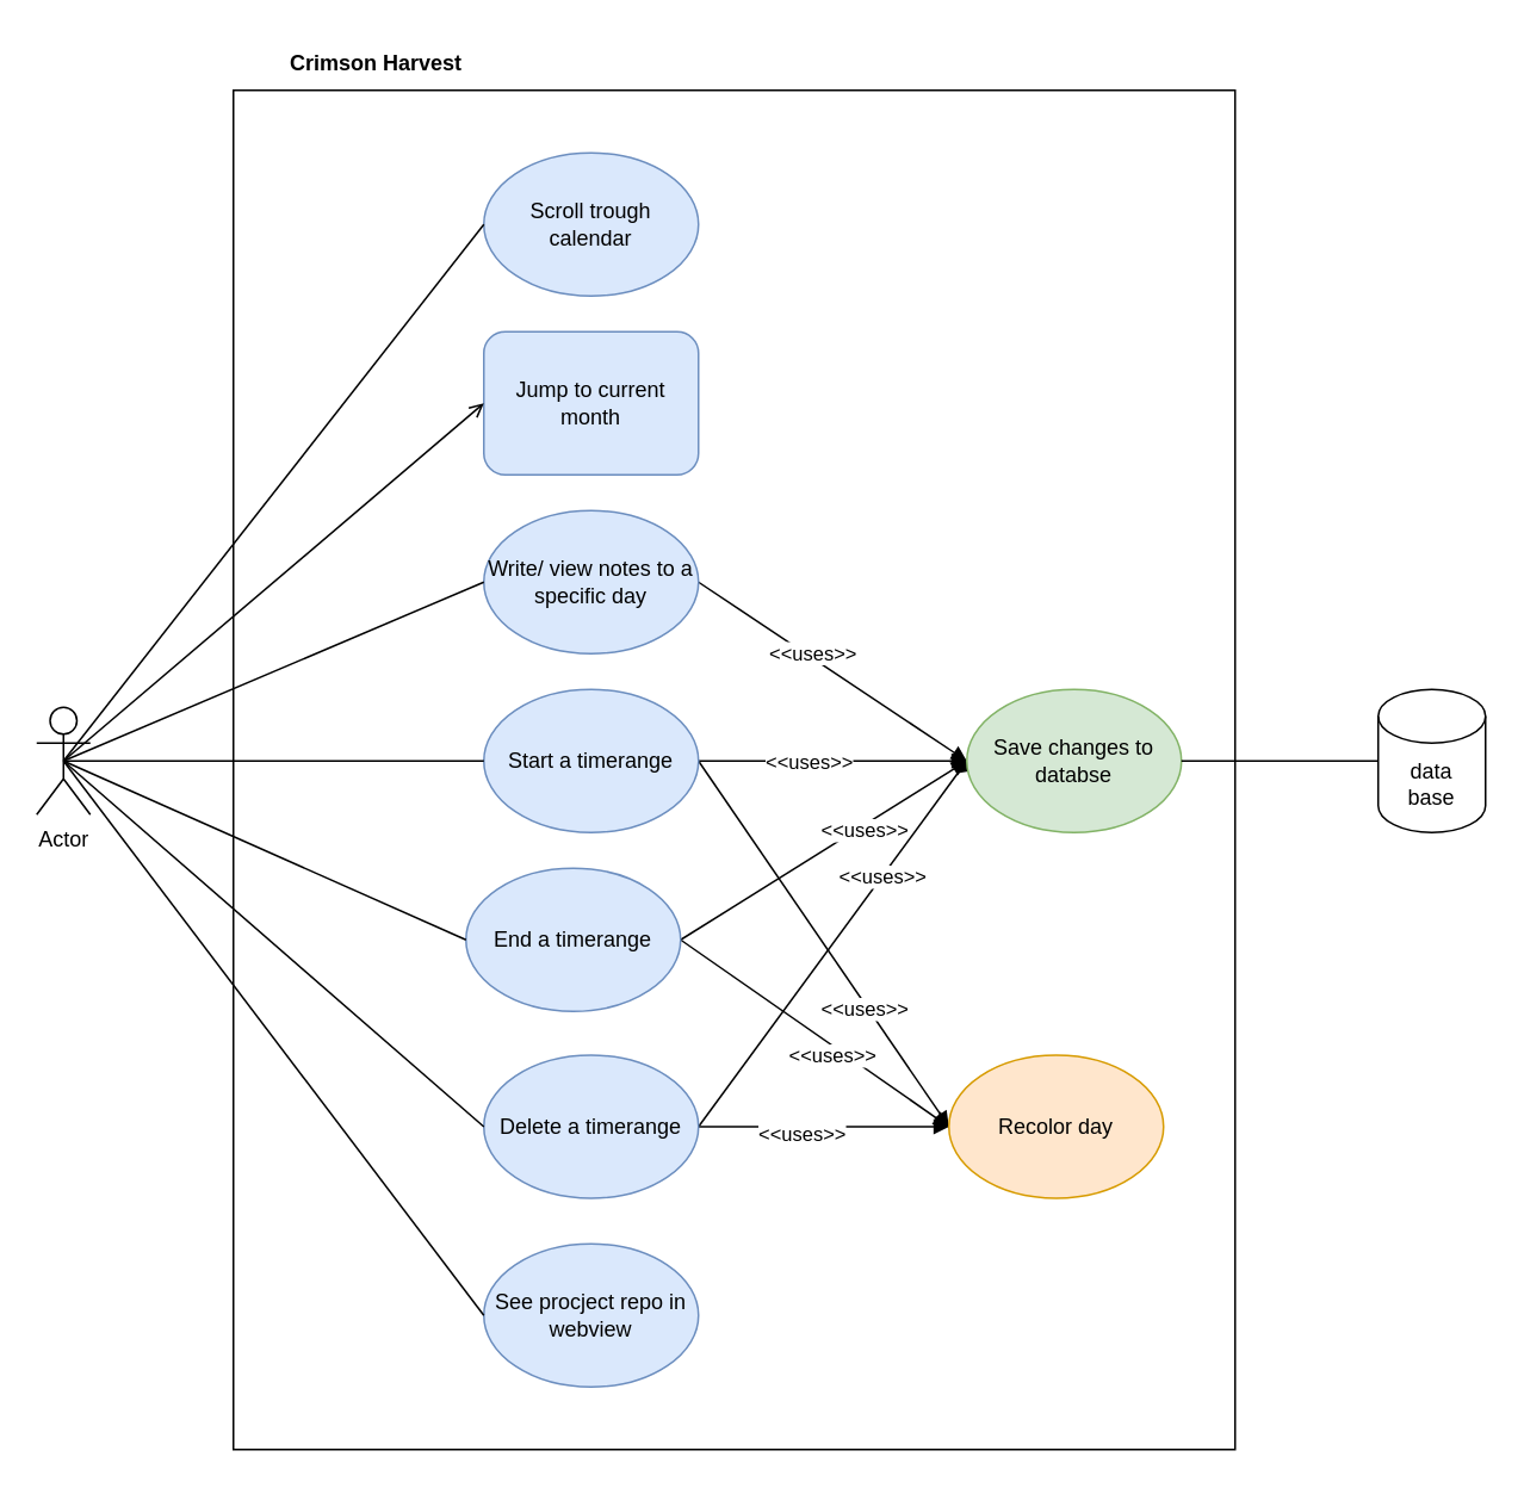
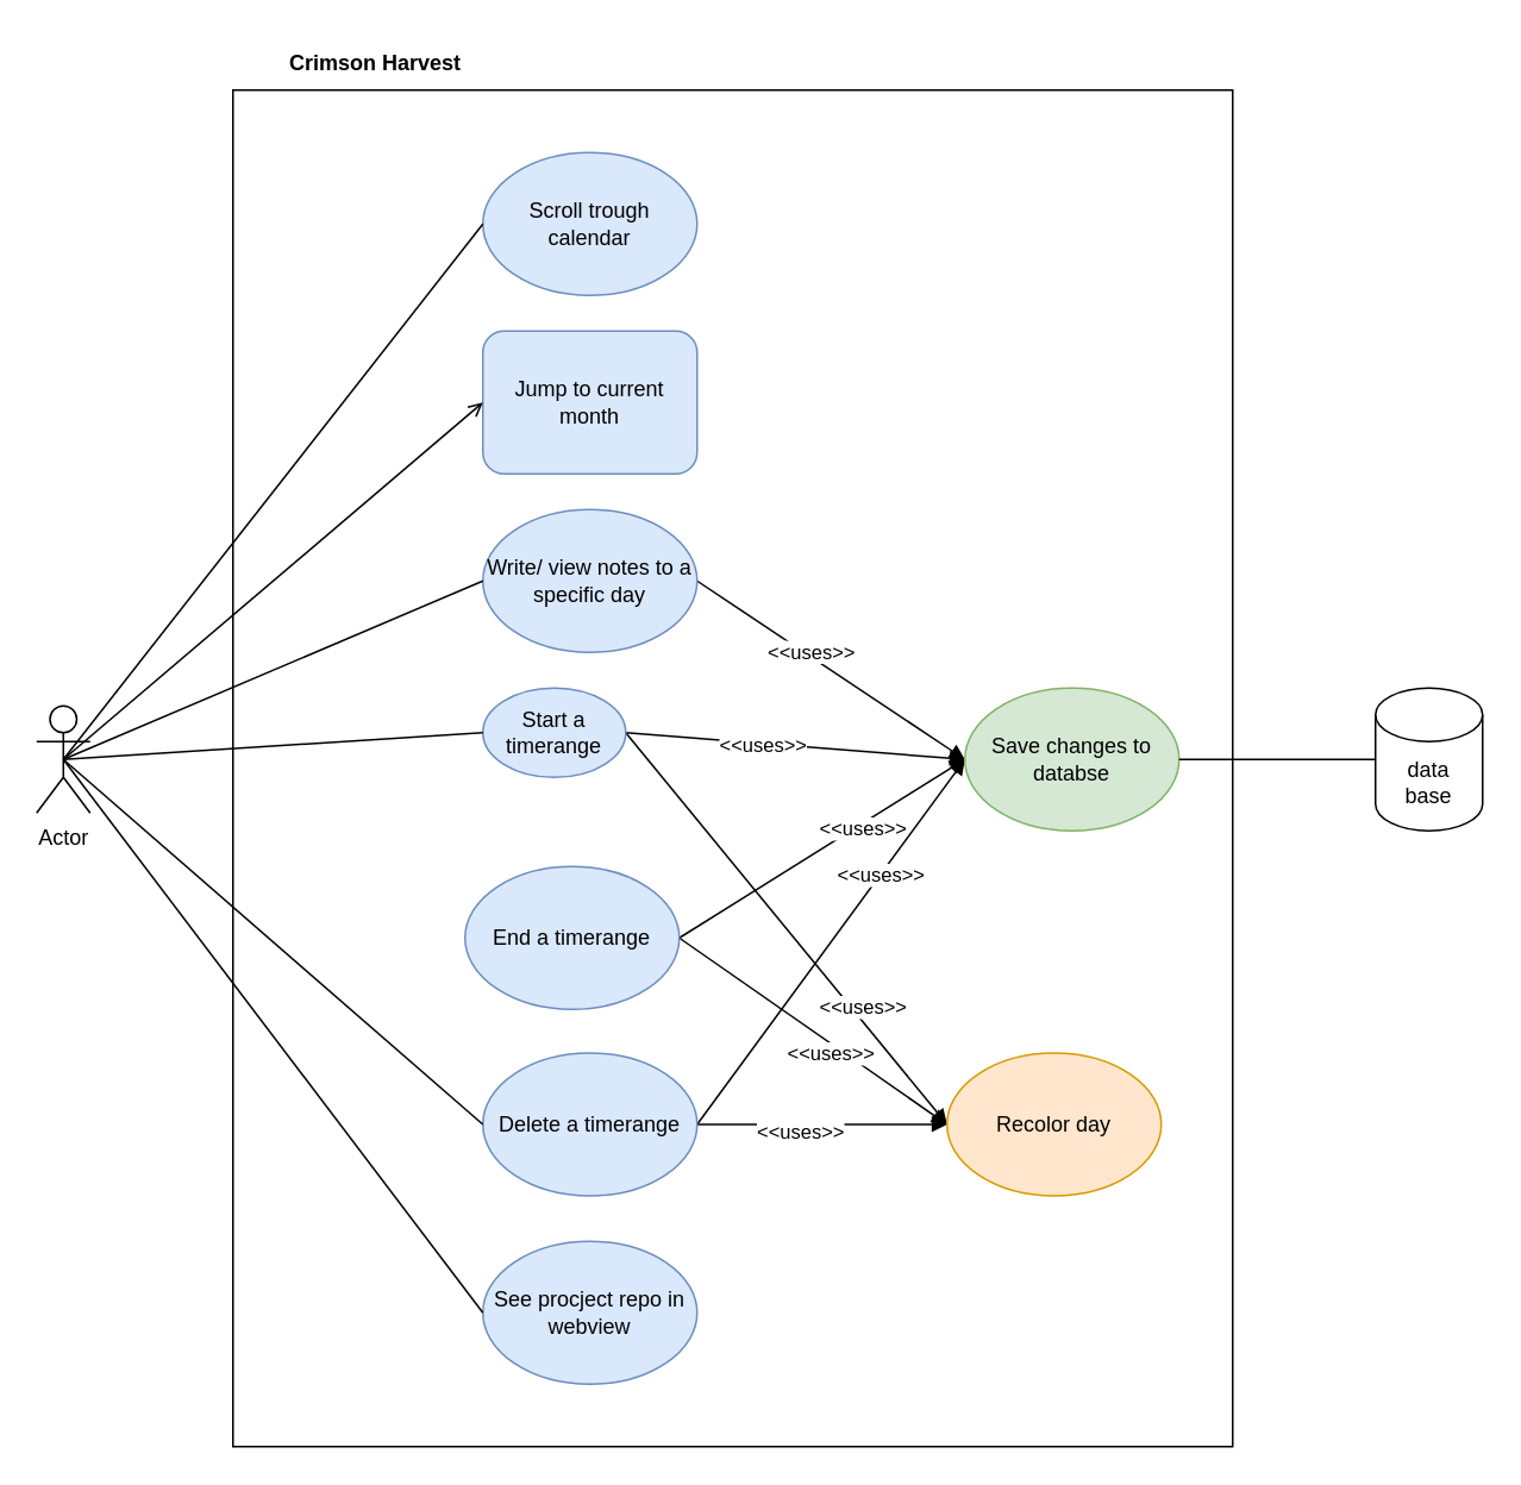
- <mxCell id="7" value="Start a timerange" style="ellipse;whiteSpace=wrap;html=1;fillColor=#dae8fc;strokeColor=#6c8ebf;" parent="1" vertex="1"><mxGeometry x="270" y="385" width="120" height="80" as="geometry" /></mxCell>
+ <mxCell id="7" value="Start a timerange" style="ellipse;whiteSpace=wrap;html=1;fillColor=#dae8fc;strokeColor=#6c8ebf;" parent="1" vertex="1"><mxGeometry x="270" y="385" width="80" height="50" as="geometry" /></mxCell>
- <mxCell id="15" style="edgeStyle=none;rounded=0;orthogonalLoop=1;jettySize=auto;html=1;exitX=1;exitY=0.5;exitDx=0;exitDy=0;entryX=0;entryY=0.5;entryDx=0;entryDy=0;endArrow=diamond;endFill=1;" parent="1" source="17" target="34" edge="1"><mxGeometry relative="1" as="geometry" /></mxCell>
+ <mxCell id="15" style="edgeStyle=none;rounded=0;orthogonalLoop=1;jettySize=auto;html=1;exitX=1;exitY=0.5;exitDx=0;exitDy=0;entryX=0;entryY=0.5;entryDx=0;entryDy=0;endArrow=block;endFill=1;" parent="1" source="17" target="34" edge="1"><mxGeometry relative="1" as="geometry" /></mxCell>
- <mxCell id="28" style="edgeStyle=none;rounded=0;orthogonalLoop=1;jettySize=auto;html=1;entryX=0;entryY=0.5;entryDx=0;entryDy=0;endArrow=none;endFill=0;exitX=0.5;exitY=0.5;exitDx=0;exitDy=0;exitPerimeter=0;" parent="1" source="31" target="12" edge="1"><mxGeometry relative="1" as="geometry" /></mxCell>
